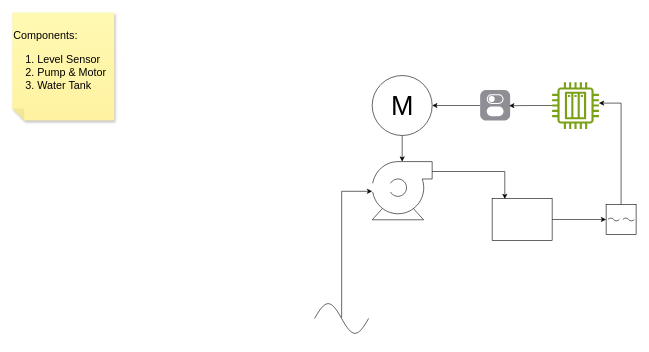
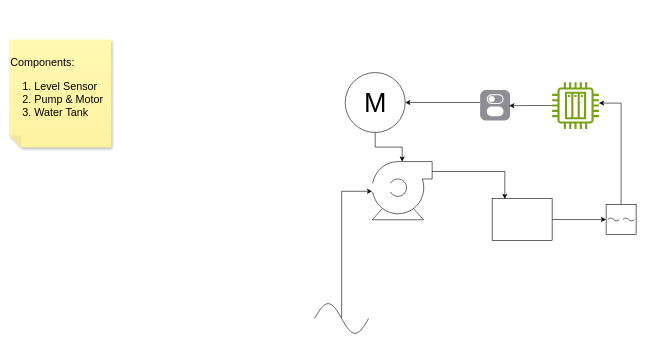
- <mxCell id="2" value="&lt;font style=&quot;font-size: 18px;&quot;&gt;Components:&lt;/font&gt;&lt;div style=&quot;font-size: 18px;&quot;&gt;&lt;ol&gt;&lt;li&gt;&lt;font style=&quot;font-size: 18px;&quot;&gt;Level Sensor&lt;/font&gt;&lt;/li&gt;&lt;li&gt;&lt;font style=&quot;font-size: 18px;&quot;&gt;Pump &amp;amp; Motor&lt;/font&gt;&lt;/li&gt;&lt;li&gt;&lt;font style=&quot;font-size: 18px;&quot;&gt;Water Tank&lt;/font&gt;&lt;/li&gt;&lt;/ol&gt;&lt;/div&gt;" style="shape=note;whiteSpace=wrap;html=1;backgroundOutline=1;fontColor=#000000;darkOpacity=0.05;fillColor=#FFF9B2;strokeColor=none;fillStyle=solid;direction=west;gradientDirection=north;gradientColor=#FFF2A1;shadow=1;size=20;pointerEvents=1;align=left;rounded=0;" vertex="1" parent="1"><mxGeometry x="20" y="20" width="170" height="180" as="geometry" /></mxCell>
+ <mxCell id="2" value="&lt;font style=&quot;font-size: 18px;&quot;&gt;Components:&lt;/font&gt;&lt;div style=&quot;font-size: 18px;&quot;&gt;&lt;ol&gt;&lt;li&gt;&lt;font style=&quot;font-size: 18px;&quot;&gt;Level Sensor&lt;/font&gt;&lt;/li&gt;&lt;li&gt;&lt;font style=&quot;font-size: 18px;&quot;&gt;Pump &amp;amp; Motor&lt;/font&gt;&lt;/li&gt;&lt;li&gt;&lt;font style=&quot;font-size: 18px;&quot;&gt;Water Tank&lt;/font&gt;&lt;/li&gt;&lt;/ol&gt;&lt;/div&gt;" style="shape=note;whiteSpace=wrap;html=1;backgroundOutline=1;fontColor=#000000;darkOpacity=0.05;fillColor=#FFF9B2;strokeColor=none;fillStyle=solid;direction=west;gradientDirection=north;gradientColor=#FFF2A1;shadow=1;size=20;pointerEvents=1;align=left;rounded=0;" vertex="1" parent="1"><mxGeometry x="15" y="65" width="170" height="180" as="geometry" /></mxCell>
- <mxCell id="5" value="M" style="dashed=0;outlineConnect=0;align=center;html=1;shape=mxgraph.pid.engines.electric_motor;fontSize=45;rounded=0;" vertex="1" parent="1"><mxGeometry x="620" y="125" width="100" height="100" as="geometry" /></mxCell>
+ <mxCell id="5" value="M" style="dashed=0;outlineConnect=0;align=center;html=1;shape=mxgraph.pid.engines.electric_motor;fontSize=45;rounded=0;" vertex="1" parent="1"><mxGeometry x="575" y="120" width="100" height="100" as="geometry" /></mxCell>
